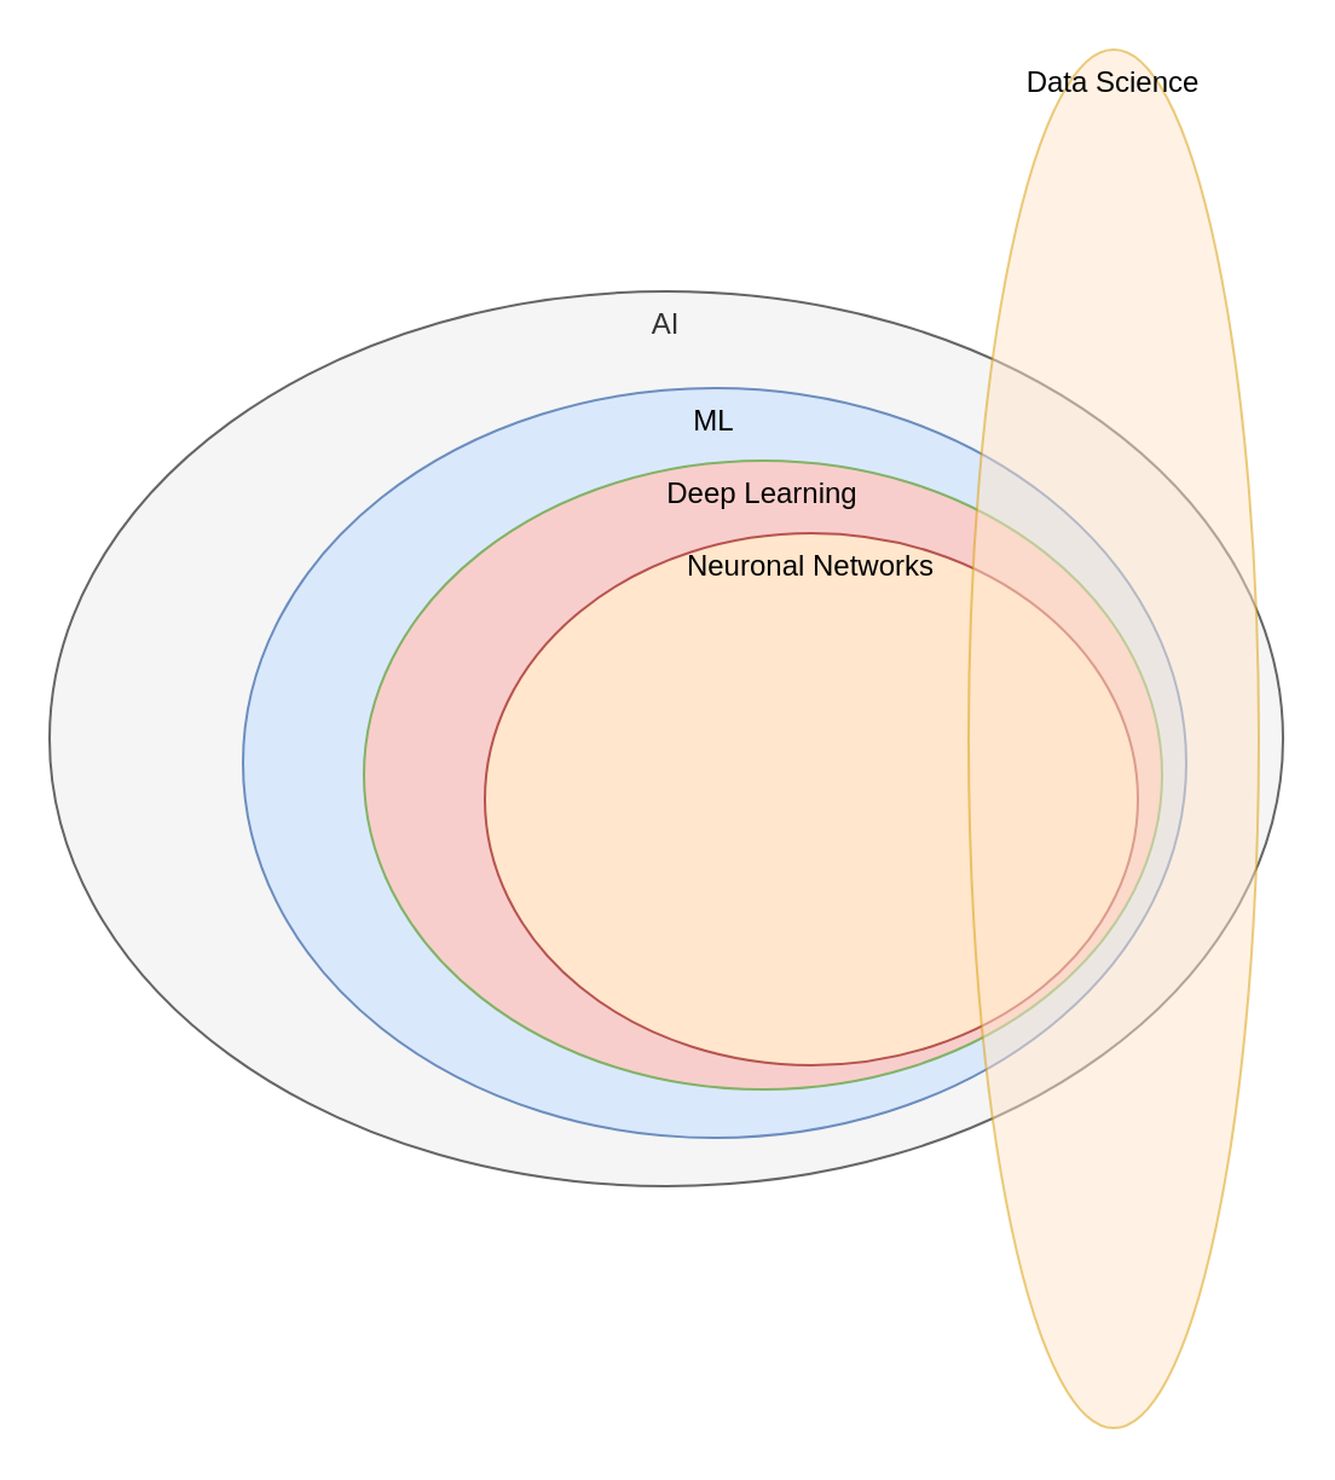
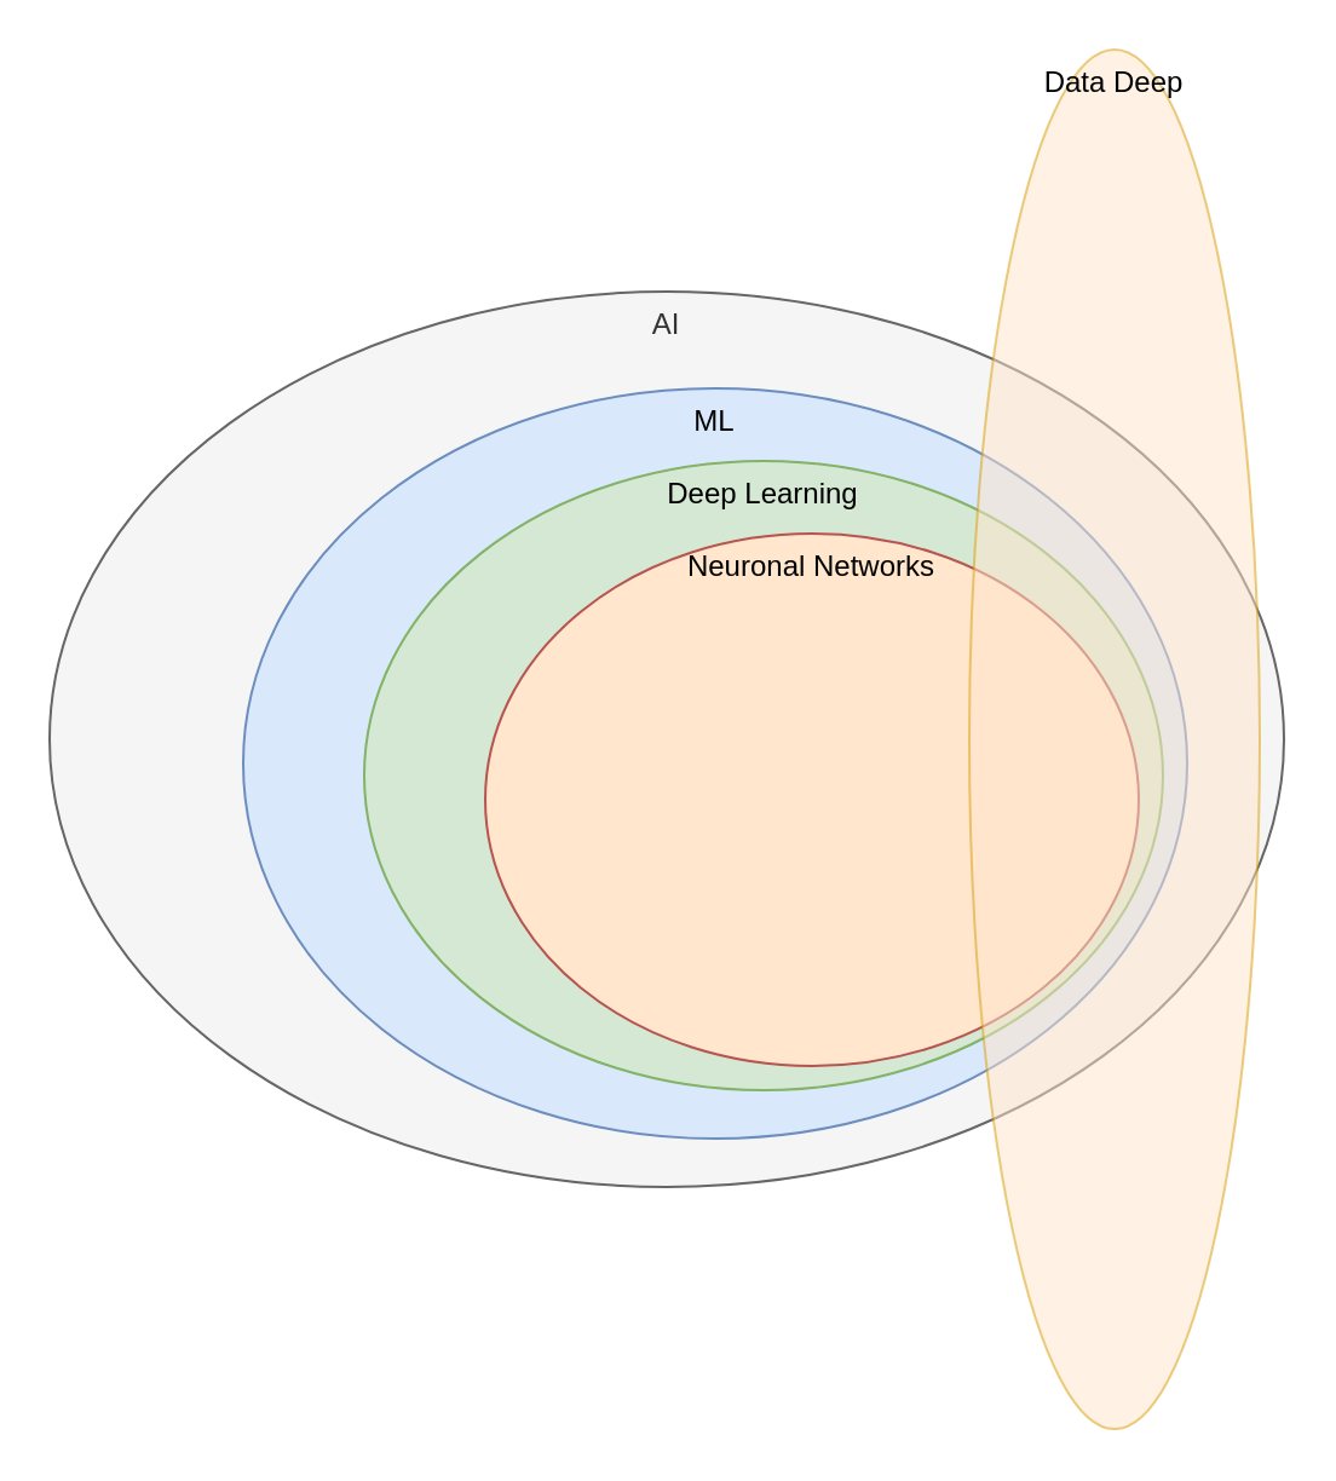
- <mxCell id="6" value="Data Science" style="ellipse;whiteSpace=wrap;html=1;fillColor=#ffe6cc;strokeColor=#d79b00;opacity=50;verticalAlign=top;" vertex="1" parent="1"><mxGeometry x="400" y="20" width="120" height="570" as="geometry" /></mxCell>
+ <mxCell id="6" value="Data Deep" style="ellipse;whiteSpace=wrap;html=1;fillColor=#ffe6cc;strokeColor=#d79b00;opacity=50;verticalAlign=top;" vertex="1" parent="1"><mxGeometry x="400" y="20" width="120" height="570" as="geometry" /></mxCell>
- <mxCell id="4" value="Deep Learning" style="ellipse;whiteSpace=wrap;html=1;fillColor=#f8cecc;strokeColor=#82b366;verticalAlign=top;" vertex="1" parent="1"><mxGeometry x="150" y="190" width="330" height="260" as="geometry" /></mxCell>
+ <mxCell id="4" value="Deep Learning" style="ellipse;whiteSpace=wrap;html=1;fillColor=#d5e8d4;strokeColor=#82b366;verticalAlign=top;" vertex="1" parent="1"><mxGeometry x="150" y="190" width="330" height="260" as="geometry" /></mxCell>
